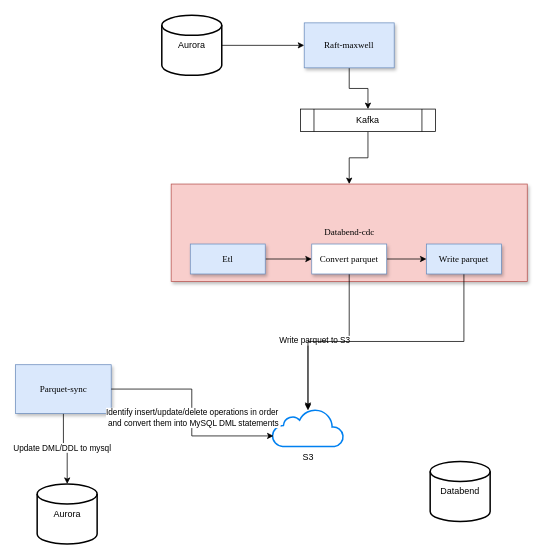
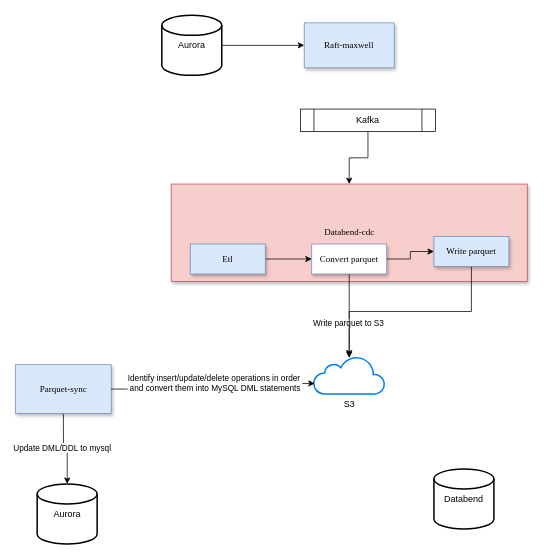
- <mxCell id="4" style="edgeStyle=orthogonalEdgeStyle;rounded=0;orthogonalLoop=1;jettySize=auto;html=1;exitX=0.5;exitY=1;exitDx=0;exitDy=0;" edge="1" parent="1" source="5" target="10"><mxGeometry relative="1" as="geometry" /></mxCell>
- <mxCell id="24" value="Write parquet" style="rounded=0;whiteSpace=wrap;html=1;fillColor=#dae8fc;strokeColor=#6c8ebf;shadow=1;fontFamily=Tahoma;" vertex="1" parent="1"><mxGeometry x="568" y="325" width="100" height="40" as="geometry" /></mxCell>
+ <mxCell id="24" value="Write parquet" style="rounded=0;whiteSpace=wrap;html=1;fillColor=#dae8fc;strokeColor=#6c8ebf;shadow=1;fontFamily=Tahoma;" vertex="1" parent="1"><mxGeometry x="578" y="315" width="100" height="40" as="geometry" /></mxCell>
- <mxCell id="12" value="S3" style="html=1;verticalLabelPosition=bottom;align=center;labelBackgroundColor=#ffffff;verticalAlign=top;strokeWidth=2;strokeColor=#0080F0;shadow=0;dashed=0;shape=mxgraph.ios7.icons.cloud;" vertex="1" parent="1"><mxGeometry x="362.5" y="545" width="95" height="50" as="geometry" /></mxCell>
+ <mxCell id="12" value="S3" style="html=1;verticalLabelPosition=bottom;align=center;labelBackgroundColor=#ffffff;verticalAlign=top;strokeWidth=2;strokeColor=#0080F0;shadow=0;dashed=0;shape=mxgraph.ios7.icons.cloud;" vertex="1" parent="1"><mxGeometry x="417.5" y="475" width="95" height="50" as="geometry" /></mxCell>
- <mxCell id="14" value="Databend" style="strokeWidth=2;html=1;shape=mxgraph.flowchart.database;whiteSpace=wrap;" vertex="1" parent="1"><mxGeometry x="573" y="615" width="80" height="80" as="geometry" /></mxCell>
+ <mxCell id="14" value="Databend" style="strokeWidth=2;html=1;shape=mxgraph.flowchart.database;whiteSpace=wrap;" vertex="1" parent="1"><mxGeometry x="578" y="625" width="80" height="80" as="geometry" /></mxCell>
